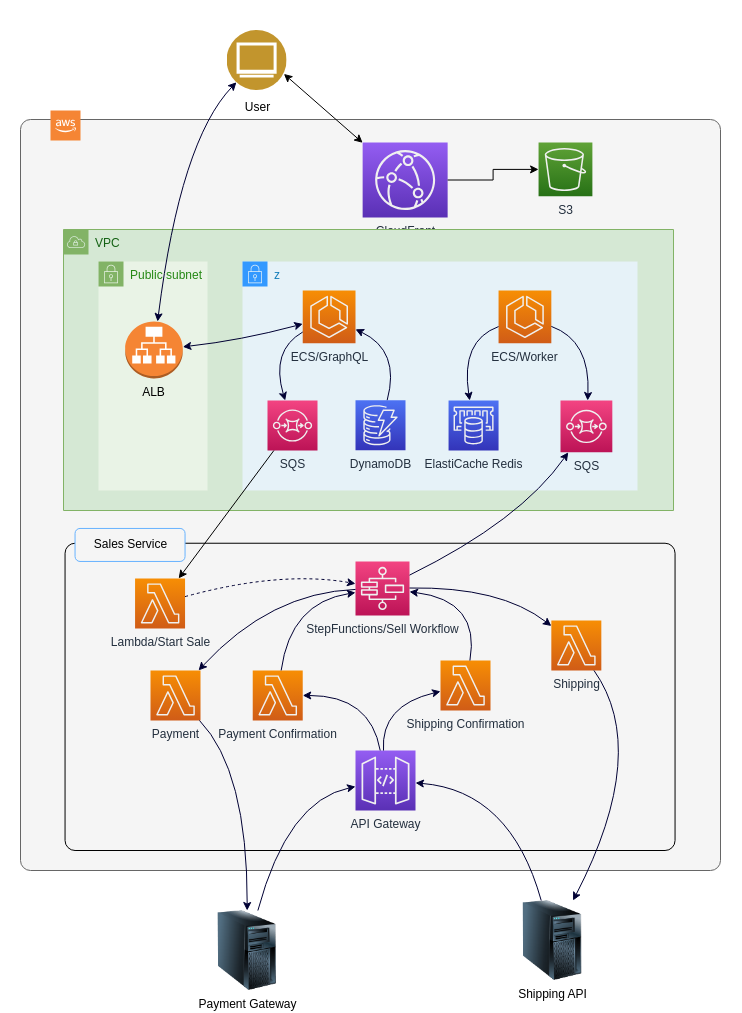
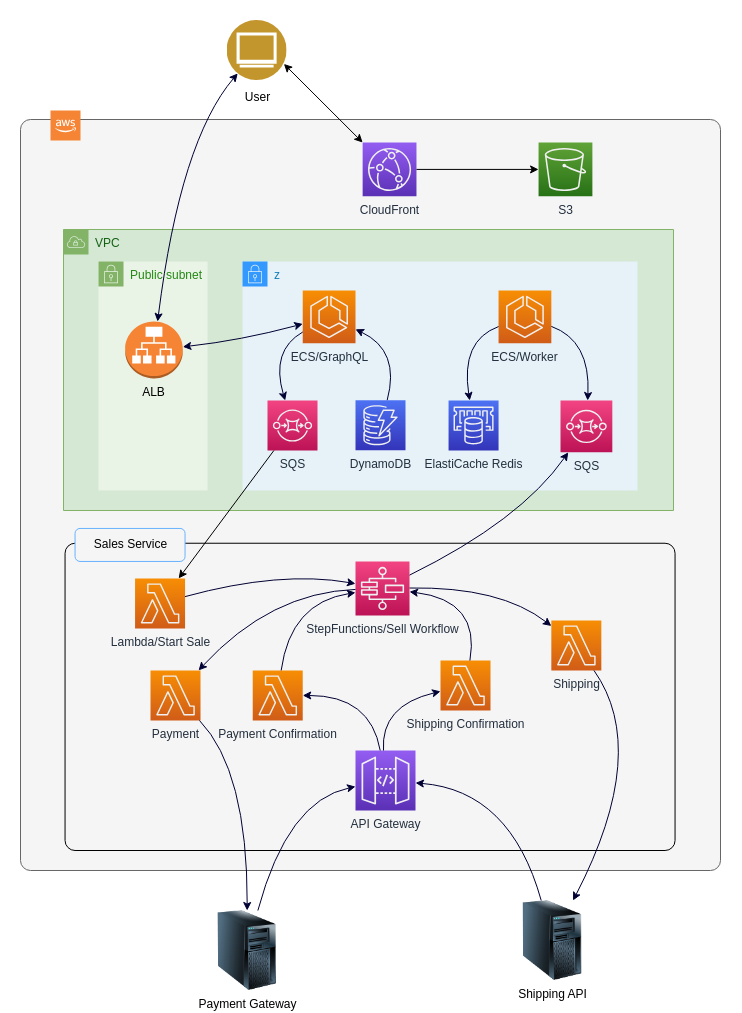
- <mxCell id="3" value="&lt;span style=&quot;background-color: rgb(255 , 255 , 255)&quot;&gt;&lt;font color=&quot;#000000&quot;&gt;User&lt;/font&gt;&lt;/span&gt;" style="aspect=fixed;perimeter=ellipsePerimeter;html=1;align=center;shadow=0;dashed=0;fontColor=#4277BB;labelBackgroundColor=none;fontSize=12;spacingTop=3;image;image=img/lib/ibm/users/browser.svg;strokeColor=#F0F0F0;" parent="1" vertex="1"><mxGeometry x="226.59" y="30" width="60" height="60" as="geometry" /></mxCell>
+ <mxCell id="3" value="&lt;span style=&quot;background-color: rgb(255 , 255 , 255)&quot;&gt;&lt;font color=&quot;#000000&quot;&gt;User&lt;/font&gt;&lt;/span&gt;" style="aspect=fixed;perimeter=ellipsePerimeter;html=1;align=center;shadow=0;dashed=0;fontColor=#4277BB;labelBackgroundColor=none;fontSize=12;spacingTop=3;image;image=img/lib/ibm/users/browser.svg;strokeColor=#F0F0F0;" parent="1" vertex="1"><mxGeometry x="226.59" y="20" width="60" height="60" as="geometry" /></mxCell>
- <mxCell id="8" value="CloudFront" style="outlineConnect=0;fontColor=#232F3E;gradientColor=#945DF2;gradientDirection=north;fillColor=#5A30B5;strokeColor=#F0F0F0;dashed=0;verticalLabelPosition=bottom;verticalAlign=top;align=center;html=1;fontSize=12;fontStyle=0;aspect=fixed;shape=mxgraph.aws4.resourceIcon;resIcon=mxgraph.aws4.cloudfront;" parent="1" vertex="1"><mxGeometry x="362.14" y="142" width="85" height="75" as="geometry" /></mxCell>
+ <mxCell id="8" value="CloudFront" style="outlineConnect=0;fontColor=#232F3E;gradientColor=#945DF2;gradientDirection=north;fillColor=#5A30B5;strokeColor=#F0F0F0;dashed=0;verticalLabelPosition=bottom;verticalAlign=top;align=center;html=1;fontSize=12;fontStyle=0;aspect=fixed;shape=mxgraph.aws4.resourceIcon;resIcon=mxgraph.aws4.cloudfront;" parent="1" vertex="1"><mxGeometry x="362.14" y="142" width="53.83" height="53.83" as="geometry" /></mxCell>
- <mxCell id="38" value="" style="curved=1;endArrow=classic;html=1;strokeColor=#000033;dashed=1;" edge="1" parent="1" source="6" target="7"><mxGeometry width="50" height="50" relative="1" as="geometry"><mxPoint x="372.14" y="598.86" as="sourcePoint" /><mxPoint x="208.072" y="679.94" as="targetPoint" /><Array as="points"><mxPoint x="280" y="570" /></Array></mxGeometry></mxCell>
+ <mxCell id="38" value="" style="curved=1;endArrow=classic;html=1;strokeColor=#000033;" edge="1" parent="1" source="6" target="7"><mxGeometry width="50" height="50" relative="1" as="geometry"><mxPoint x="372.14" y="598.86" as="sourcePoint" /><mxPoint x="208.072" y="679.94" as="targetPoint" /><Array as="points"><mxPoint x="280" y="570" /></Array></mxGeometry></mxCell>
